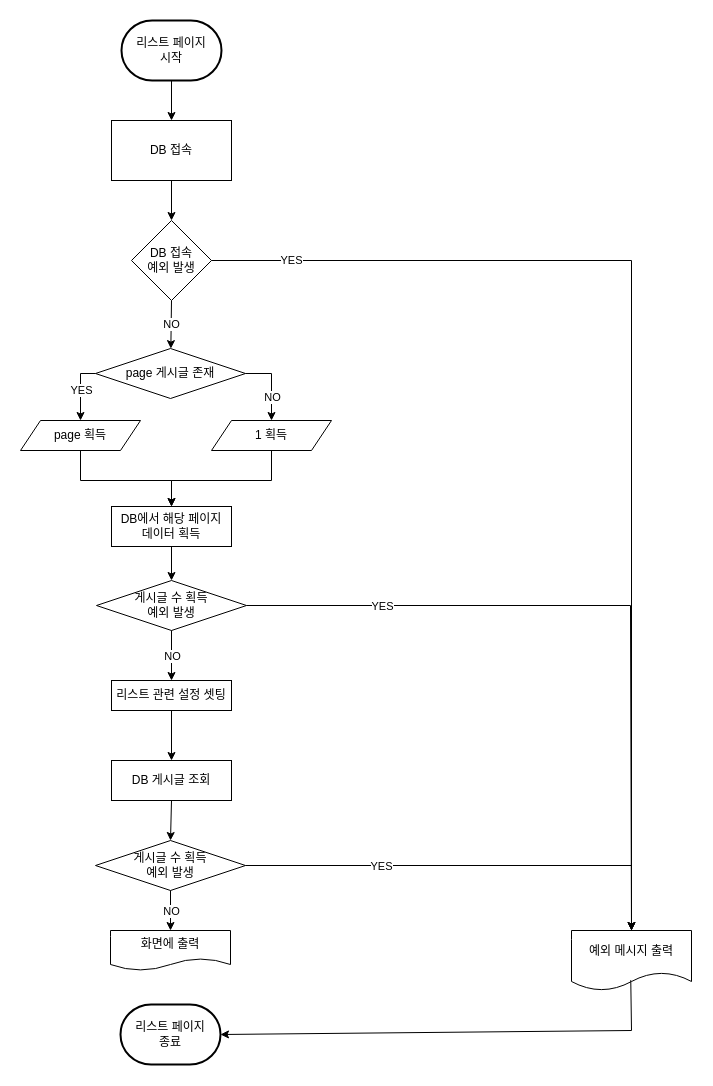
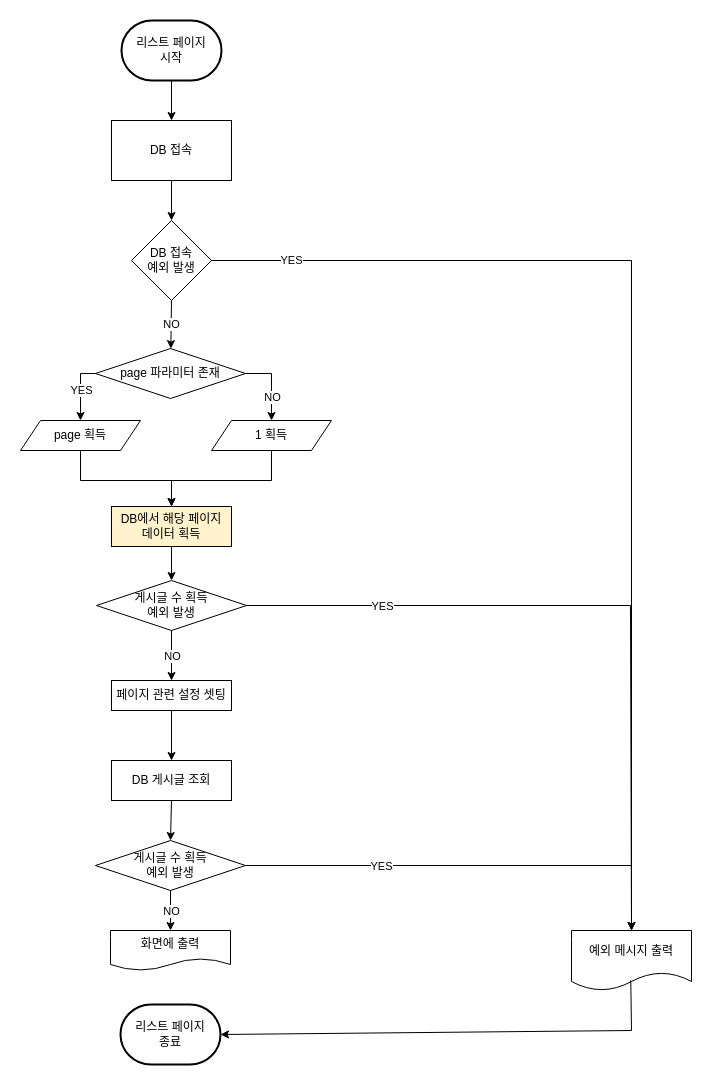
- <mxCell id="11" value="page 게시글 존재" style="rhombus;whiteSpace=wrap;html=1;" vertex="1" parent="1"><mxGeometry x="95" y="348" width="150" height="50" as="geometry" /></mxCell>
+ <mxCell id="11" value="page 파라미터 존재" style="rhombus;whiteSpace=wrap;html=1;" vertex="1" parent="1"><mxGeometry x="95" y="348" width="150" height="50" as="geometry" /></mxCell>
- <mxCell id="22" value="DB에서 해당 페이지&lt;div&gt;데이터 획득&lt;/div&gt;" style="rounded=0;whiteSpace=wrap;html=1;" vertex="1" parent="1"><mxGeometry x="111" y="506" width="120" height="40" as="geometry" /></mxCell>
+ <mxCell id="22" value="DB에서 해당 페이지&lt;div&gt;데이터 획득&lt;/div&gt;" style="rounded=0;whiteSpace=wrap;html=1;fillColor=#fff2cc;" vertex="1" parent="1"><mxGeometry x="111" y="506" width="120" height="40" as="geometry" /></mxCell>
- <mxCell id="23" value="리스트 관련 설정 셋팅" style="rounded=0;whiteSpace=wrap;html=1;" vertex="1" parent="1"><mxGeometry x="111" y="680" width="120" height="30" as="geometry" /></mxCell>
+ <mxCell id="23" value="페이지 관련 설정 셋팅" style="rounded=0;whiteSpace=wrap;html=1;" vertex="1" parent="1"><mxGeometry x="111" y="680" width="120" height="30" as="geometry" /></mxCell>
